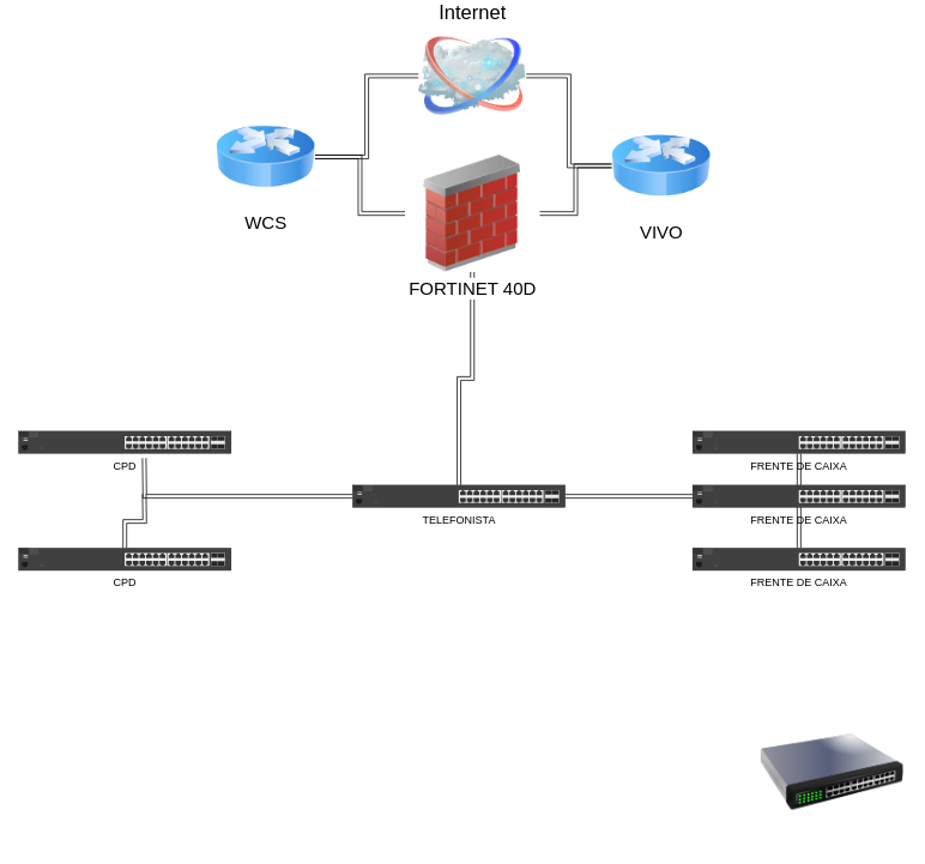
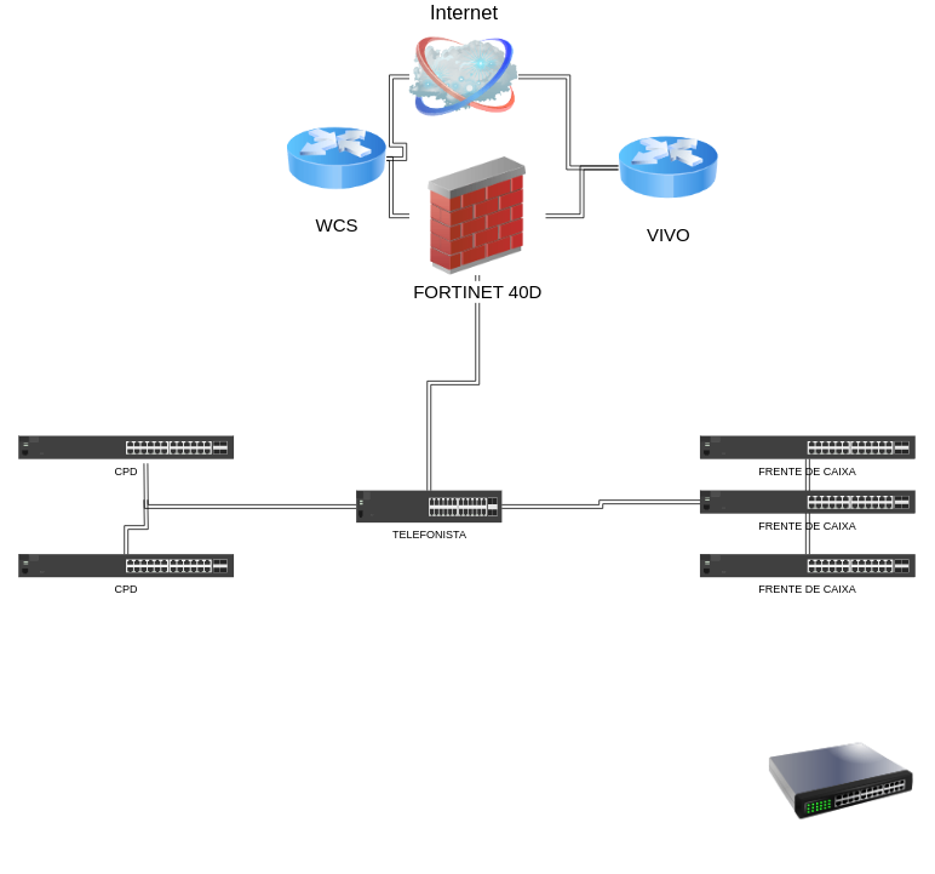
- <mxCell id="4" value="Internet" style="image;html=1;labelBackgroundColor=#ffffff;image=img/lib/clip_art/networking/Cloud_128x128.png;rounded=1;shadow=0;comic=0;strokeWidth=4;fontSize=22;labelPosition=center;verticalLabelPosition=top;align=center;verticalAlign=bottom;" parent="1" vertex="1"><mxGeometry x="465" y="20" width="120" height="110" as="geometry" /></mxCell>
+ <mxCell id="4" value="Internet" style="image;html=1;labelBackgroundColor=#ffffff;image=img/lib/clip_art/networking/Cloud_128x128.png;rounded=1;shadow=0;comic=0;strokeWidth=4;fontSize=22;labelPosition=center;verticalLabelPosition=top;align=center;verticalAlign=bottom;" parent="1" vertex="1"><mxGeometry x="450" y="20" width="120" height="110" as="geometry" /></mxCell>
- <mxCell id="9" value="&lt;font style=&quot;font-size: 20px&quot;&gt;WCS&lt;/font&gt;" style="image;html=1;image=img/lib/clip_art/networking/Router_Icon_128x128.png" parent="1" vertex="1"><mxGeometry x="240" y="110" width="110" height="110" as="geometry" /></mxCell>
+ <mxCell id="9" value="&lt;font style=&quot;font-size: 20px&quot;&gt;WCS&lt;/font&gt;" style="image;html=1;image=img/lib/clip_art/networking/Router_Icon_128x128.png" parent="1" vertex="1"><mxGeometry x="315" y="110" width="110" height="110" as="geometry" /></mxCell>
- <mxCell id="17" value="TELEFONISTA" style="html=1;verticalLabelPosition=bottom;verticalAlign=top;outlineConnect=0;shadow=0;dashed=0;shape=mxgraph.rack.hpe_aruba.switches.j9776a_2530_24g_switch;" vertex="1" parent="1"><mxGeometry x="391.66" y="530" width="236.67" height="25" as="geometry" /></mxCell>
+ <mxCell id="17" value="TELEFONISTA" style="html=1;verticalLabelPosition=bottom;verticalAlign=top;outlineConnect=0;shadow=0;dashed=0;shape=mxgraph.rack.hpe_aruba.switches.j9776a_2530_24g_switch;" vertex="1" parent="1"><mxGeometry x="391.66" y="530" width="160" height="35" as="geometry" /></mxCell>
